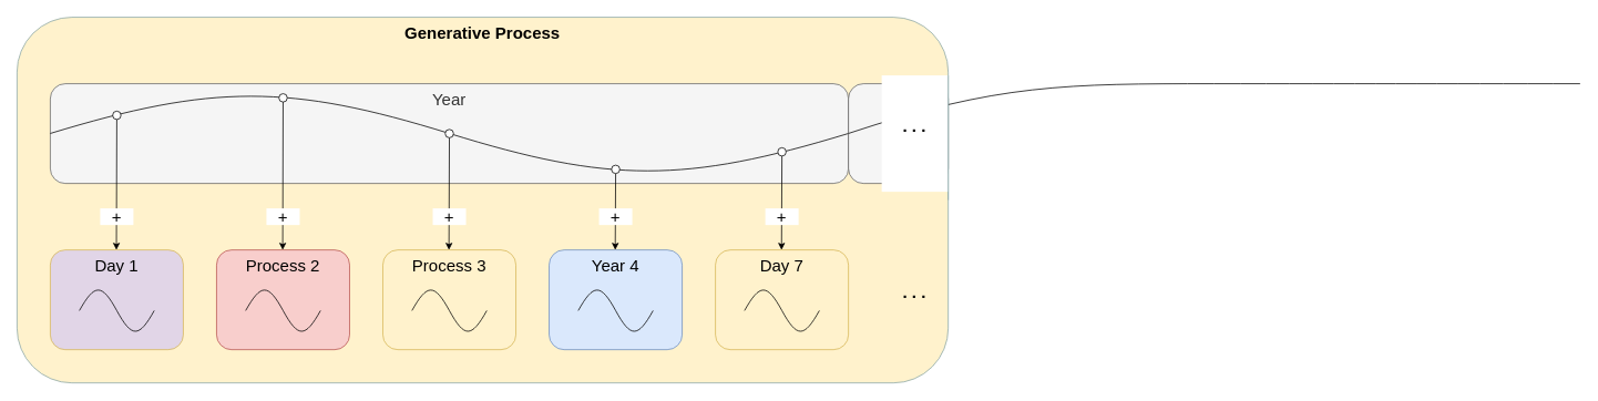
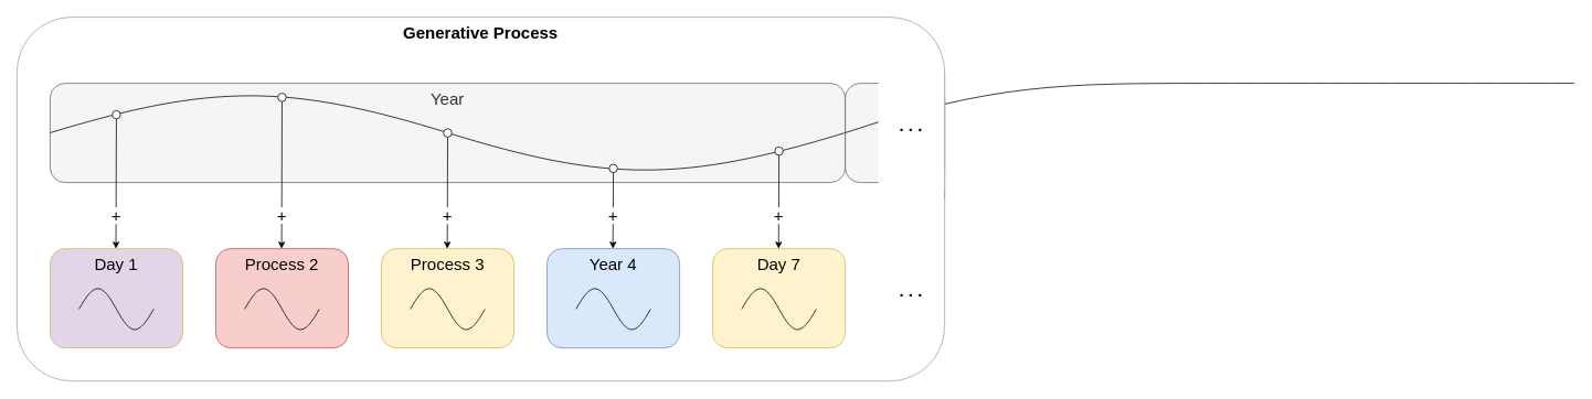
- <mxCell id="2" value="Generative Process" style="rounded=1;whiteSpace=wrap;html=1;fontSize=20;strokeColor=#8AA7A8;fillColor=#fff2cc;verticalAlign=top;fontStyle=1;" vertex="1" parent="1"><mxGeometry width="1120" height="440" as="geometry" x="20" y="20" /></mxCell>
+ <mxCell id="2" value="Generative Process" style="rounded=1;whiteSpace=wrap;html=1;fontSize=20;strokeColor=#8AA7A8;fillColor=#ffffff;verticalAlign=top;fontStyle=1" vertex="1" parent="1"><mxGeometry width="1120" height="440" as="geometry" x="20" y="20" /></mxCell>
